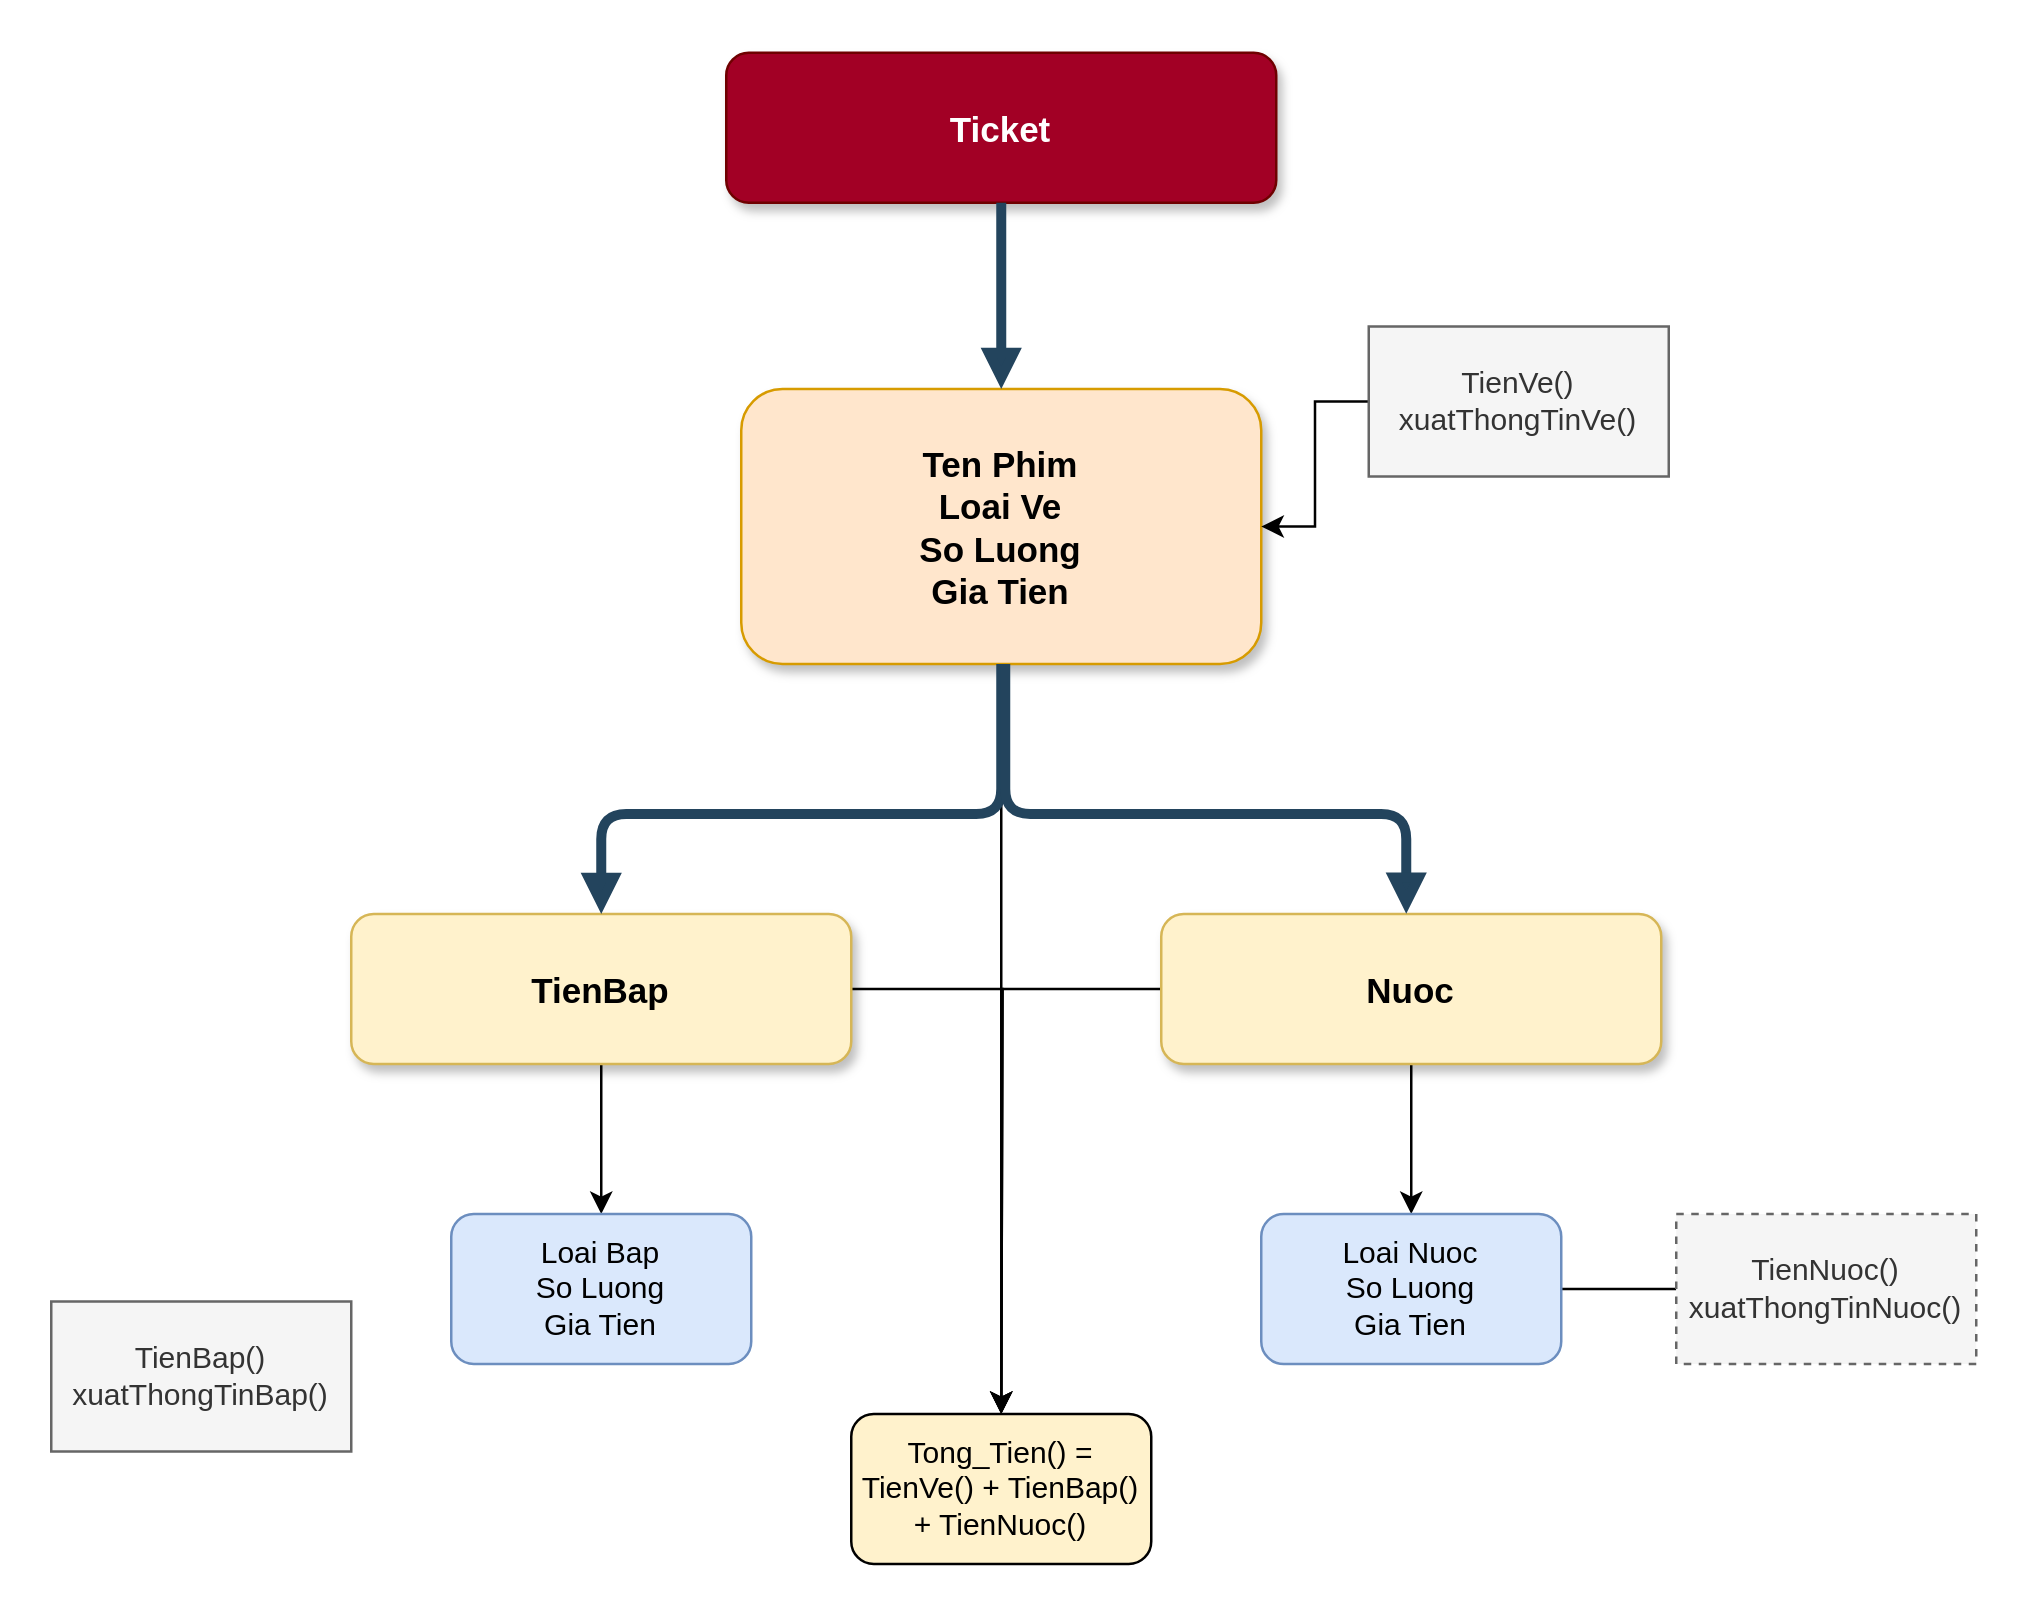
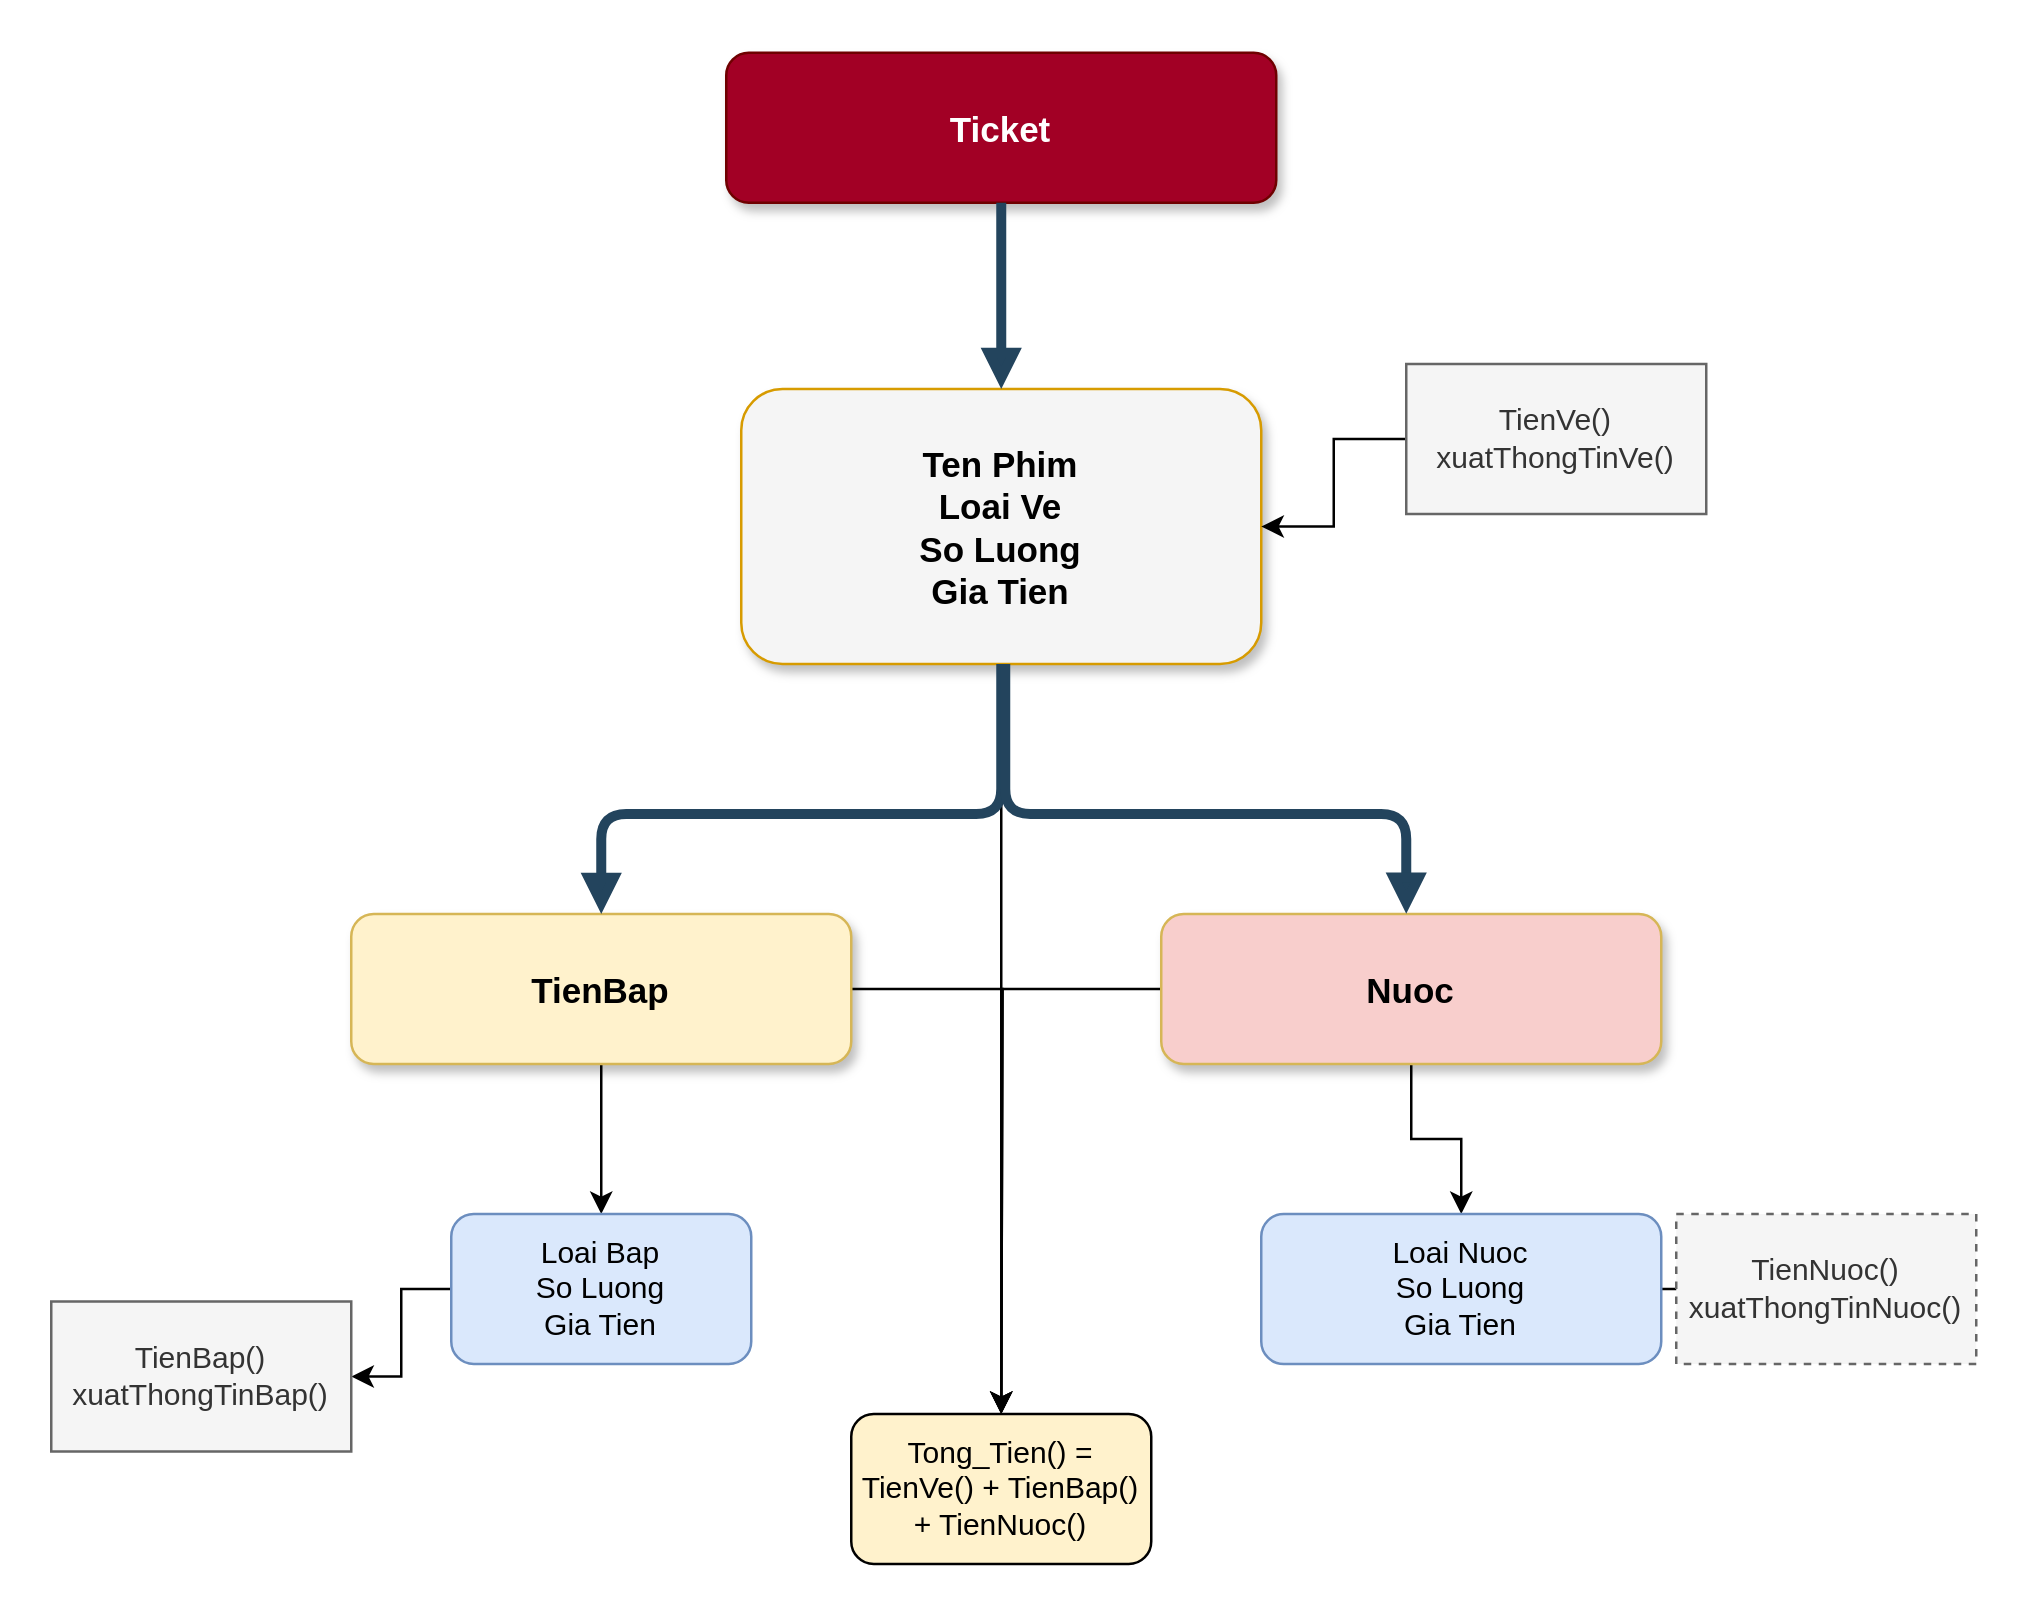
- <mxCell id="15" value="&lt;div&gt;TienVe()&lt;/div&gt;&lt;div&gt;xuatThongTinVe()&lt;/div&gt;" style="rounded=0;whiteSpace=wrap;html=1;fillColor=#f5f5f5;fontColor=#333333;strokeColor=#666666;" parent="1" vertex="1"><mxGeometry x="547" y="130" width="120" height="60" as="geometry" /></mxCell>
+ <mxCell id="15" value="&lt;div&gt;TienVe()&lt;/div&gt;&lt;div&gt;xuatThongTinVe()&lt;/div&gt;" style="rounded=0;whiteSpace=wrap;html=1;fillColor=#f5f5f5;fontColor=#333333;strokeColor=#666666;" parent="1" vertex="1"><mxGeometry x="562" y="145" width="120" height="60" as="geometry" /></mxCell>
- <mxCell id="4" value="Ten Phim&#10;Loai Ve&#10;So Luong&#10;Gia Tien" style="rounded=1;fillColor=#ffe6cc;strokeColor=#d79b00;shadow=1;fontStyle=1;fontSize=14;" parent="1" vertex="1"><mxGeometry x="296" y="155" width="208" height="110" as="geometry" /></mxCell>
+ <mxCell id="4" value="Ten Phim&#10;Loai Ve&#10;So Luong&#10;Gia Tien" style="rounded=1;fillColor=#f5f5f5;strokeColor=#d79b00;shadow=1;fontStyle=1;fontSize=14;" parent="1" vertex="1"><mxGeometry x="296" y="155" width="208" height="110" as="geometry" /></mxCell>
- <mxCell id="10" value="Nuoc" style="rounded=1;fillColor=#fff2cc;strokeColor=#d6b656;shadow=1;fontStyle=1;fontSize=14;" parent="1" vertex="1"><mxGeometry x="464" y="365" width="200" height="60" as="geometry" /></mxCell>
+ <mxCell id="10" value="Nuoc" style="rounded=1;fillColor=#f8cecc;strokeColor=#d6b656;shadow=1;fontStyle=1;fontSize=14;" parent="1" vertex="1"><mxGeometry x="464" y="365" width="200" height="60" as="geometry" /></mxCell>
- <mxCell id="18" value="Loai Nuoc&lt;div&gt;So Luong&lt;/div&gt;&lt;div&gt;Gia Tien&lt;/div&gt;" style="rounded=1;whiteSpace=wrap;html=1;fillColor=#dae8fc;strokeColor=#6c8ebf;" parent="1" vertex="1"><mxGeometry x="504" y="485" width="120" height="60" as="geometry" /></mxCell>
+ <mxCell id="18" value="Loai Nuoc&lt;div&gt;So Luong&lt;/div&gt;&lt;div&gt;Gia Tien&lt;/div&gt;" style="rounded=1;whiteSpace=wrap;html=1;fillColor=#dae8fc;strokeColor=#6c8ebf;" parent="1" vertex="1"><mxGeometry x="504" y="485" width="160" height="60" as="geometry" /></mxCell>
+ <mxCell id="19" style="edgeStyle=orthogonalEdgeStyle;rounded=0;orthogonalLoop=1;jettySize=auto;html=1;entryX=1;entryY=0.5;entryDx=0;entryDy=0;" parent="1" source="20" target="21" edge="1"><mxGeometry relative="1" as="geometry" /></mxCell>
